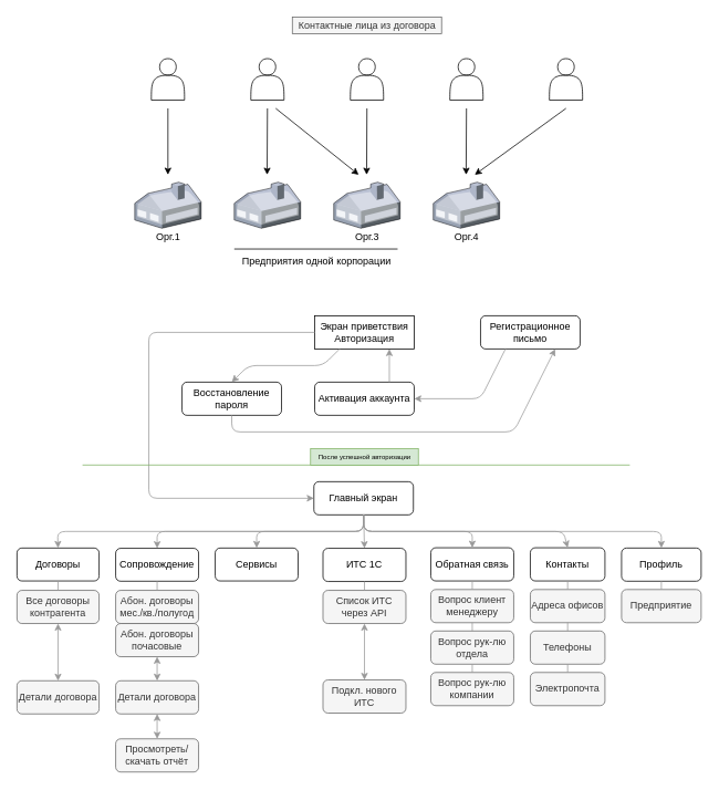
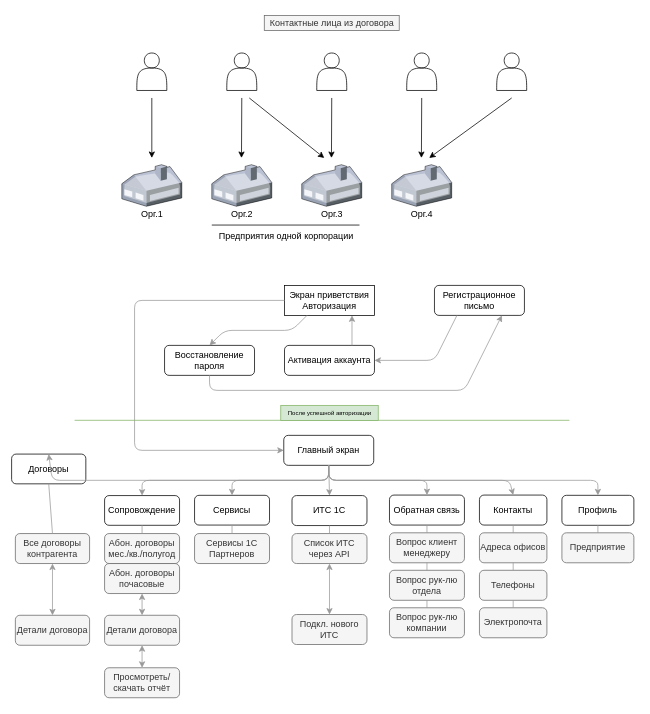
+ <mxCell id="11" value="Орг.2" style="text;html=1;align=center;verticalAlign=middle;resizable=0;points=[];autosize=1;strokeColor=none;fillColor=none;" vertex="1" parent="1"><mxGeometry x="302" y="274.5" width="40" height="20" as="geometry" /></mxCell>
- <mxCell id="40" value="Договоры" style="rounded=1;whiteSpace=wrap;html=1;" vertex="1" parent="1"><mxGeometry x="20" y="660" width="99" height="39.67" as="geometry" /></mxCell>
+ <mxCell id="40" value="Договоры" style="rounded=1;whiteSpace=wrap;html=1;" vertex="1" parent="1"><mxGeometry x="15" y="605" width="99" height="39.67" as="geometry" /></mxCell>
+ <mxCell id="69" value="" style="endArrow=none;html=1;rounded=0;fontSize=8;strokeColor=#999999;entryX=0.5;entryY=1;entryDx=0;entryDy=0;exitX=0.5;exitY=0;exitDx=0;exitDy=0;" edge="1" parent="1" source="68" target="34"><mxGeometry relative="1" as="geometry"><mxPoint x="336" y="780" as="sourcePoint" /><mxPoint x="306" y="790" as="targetPoint" /></mxGeometry></mxCell>
+ <mxCell id="68" value="Сервисы 1С Партнеров" style="rounded=1;whiteSpace=wrap;html=1;fillColor=#f5f5f5;fontColor=#333333;strokeColor=#666666;" vertex="1" parent="1"><mxGeometry x="259" y="711" width="100" height="40" as="geometry" /></mxCell>
